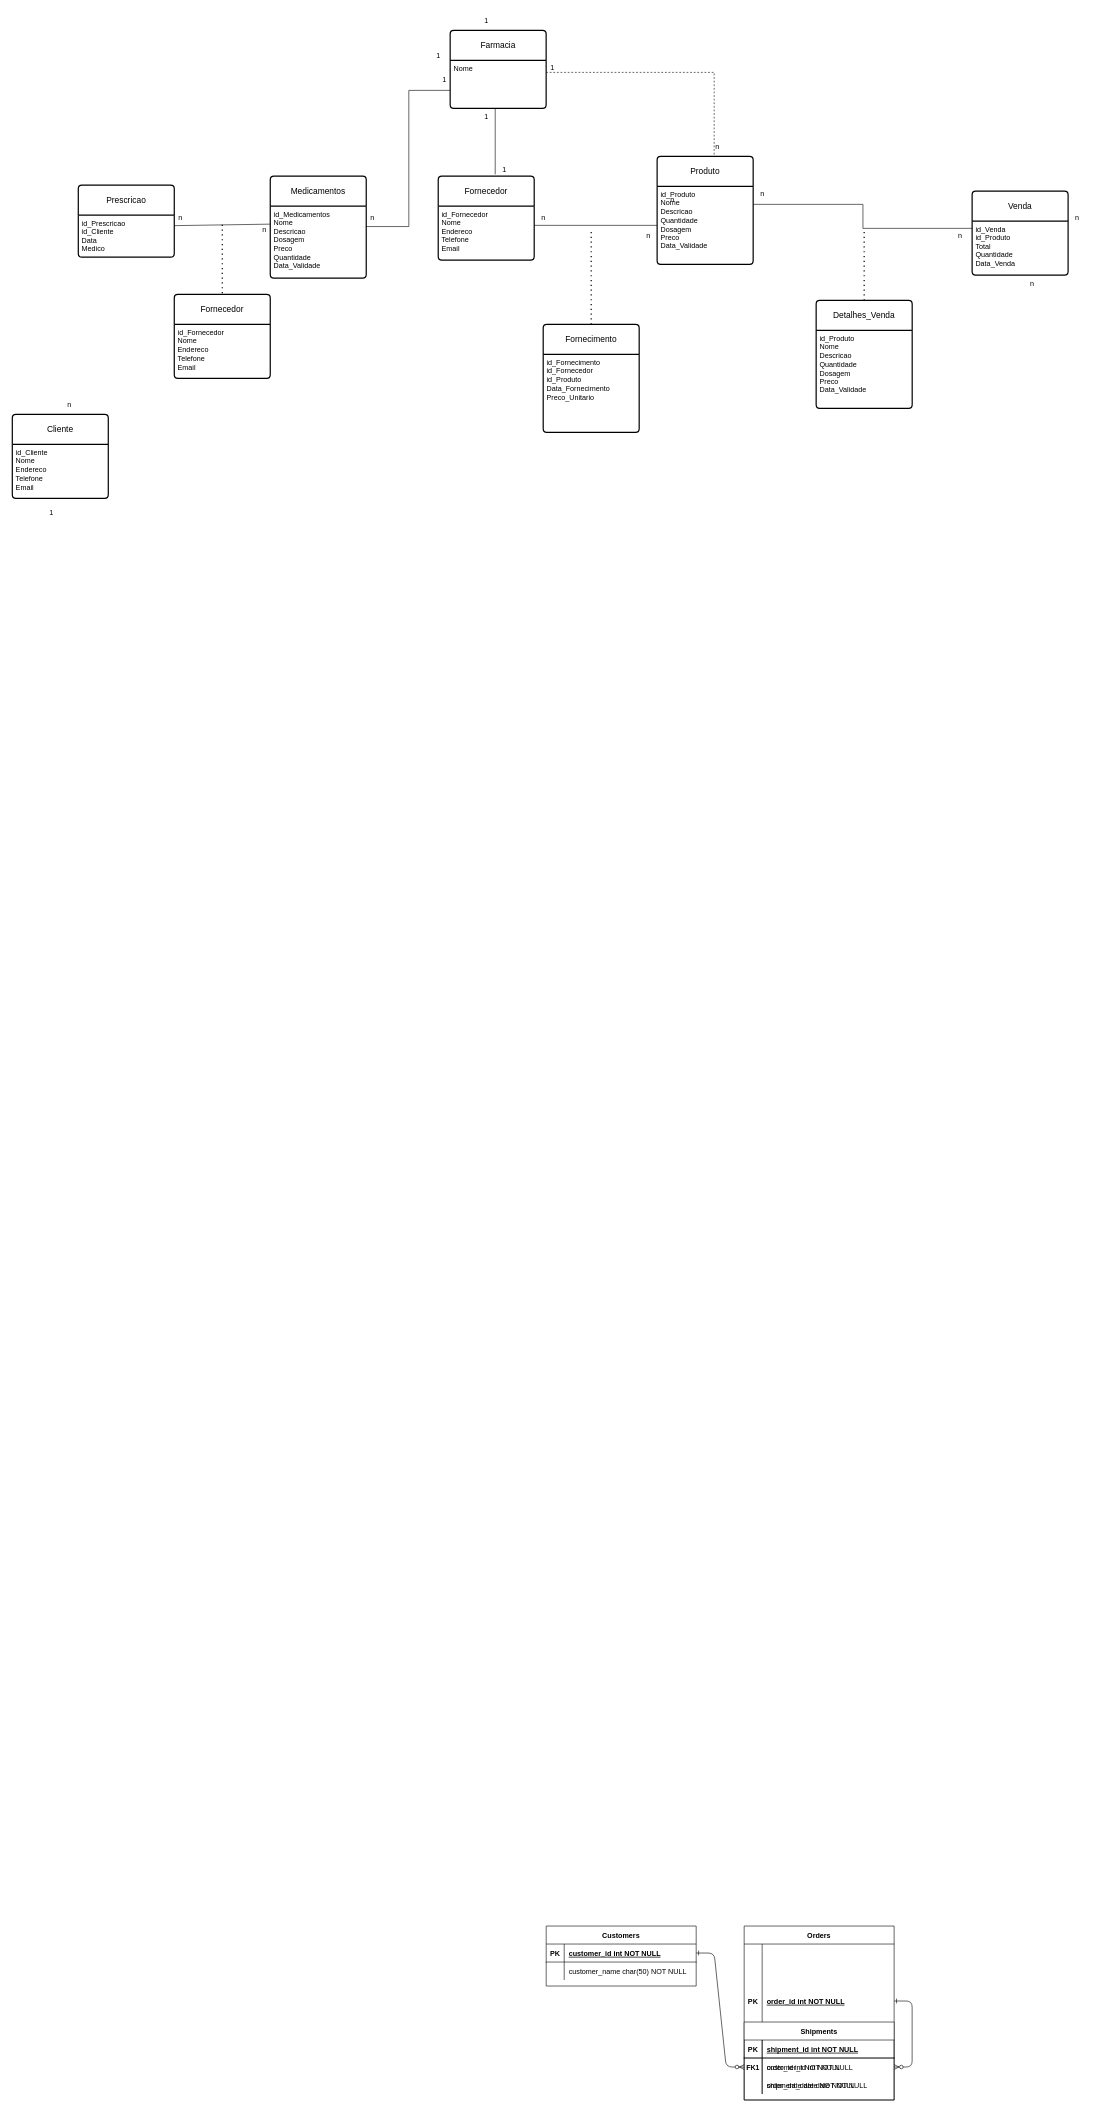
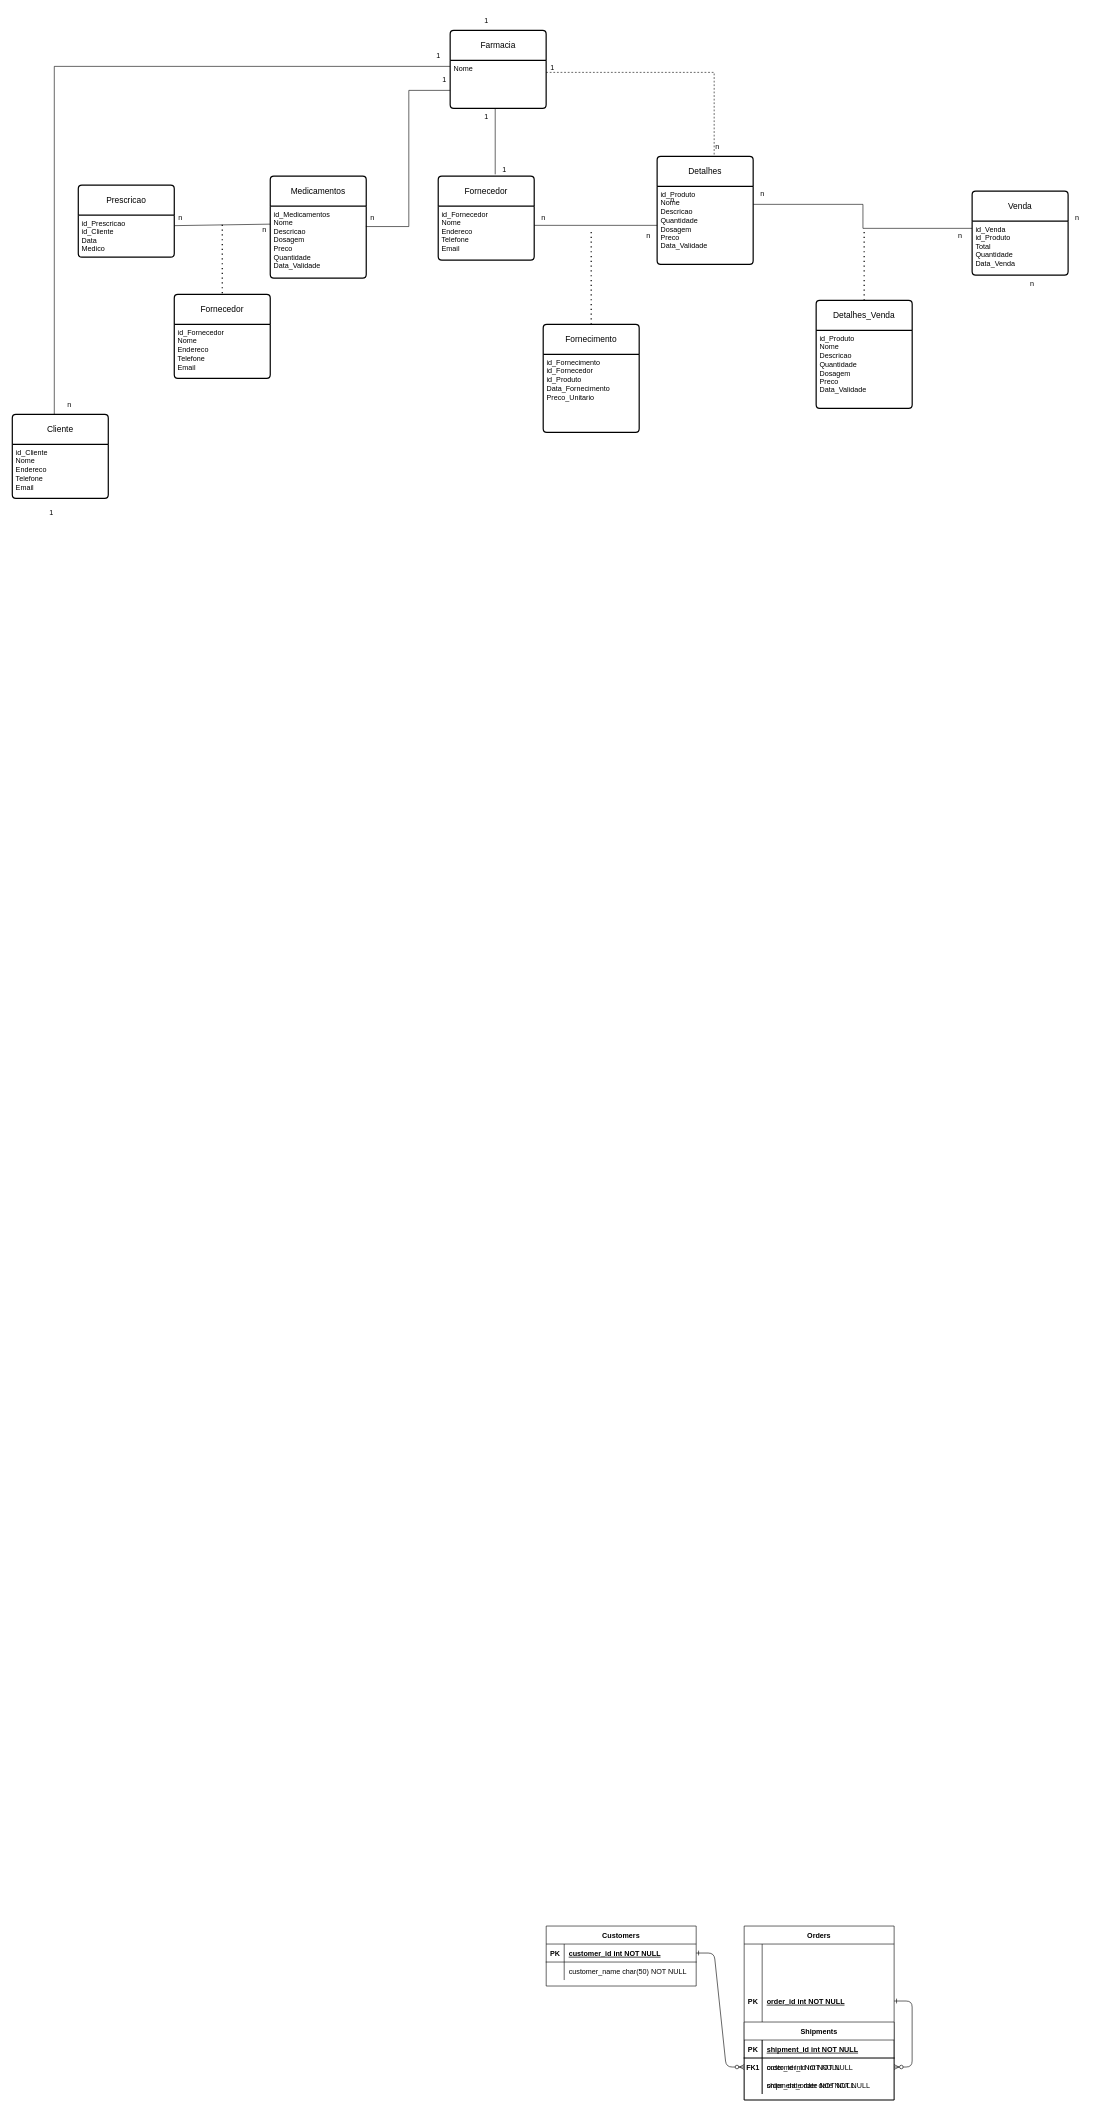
+ <mxCell id="62" value="" style="endArrow=none;html=1;rounded=0;edgeStyle=orthogonalEdgeStyle;" edge="1" parent="1" source="37" target="35"><mxGeometry width="50" height="50" relative="1" as="geometry"><mxPoint x="170" y="450" as="sourcePoint" /><mxPoint x="160" y="90" as="targetPoint" /><Array as="points"><mxPoint x="90" y="110" /></Array></mxGeometry></mxCell>
- <mxCell id="39" value="Produto" style="swimlane;childLayout=stackLayout;horizontal=1;startSize=50;horizontalStack=0;rounded=1;fontSize=14;fontStyle=0;strokeWidth=2;resizeParent=0;resizeLast=1;shadow=0;dashed=0;align=center;arcSize=4;whiteSpace=wrap;html=1;" parent="1" vertex="1"><mxGeometry x="1094.91" y="260" width="160.09" height="180" as="geometry" /></mxCell>
+ <mxCell id="39" value="Detalhes" style="swimlane;childLayout=stackLayout;horizontal=1;startSize=50;horizontalStack=0;rounded=1;fontSize=14;fontStyle=0;strokeWidth=2;resizeParent=0;resizeLast=1;shadow=0;dashed=0;align=center;arcSize=4;whiteSpace=wrap;html=1;" parent="1" vertex="1"><mxGeometry x="1094.91" y="260" width="160.09" height="180" as="geometry" /></mxCell>
- <mxCell id="23" value="shipment_date date NOT NULL" style="shape=partialRectangle;overflow=hidden;connectable=0;fillColor=none;top=0;left=0;bottom=0;right=0;align=left;spacingLeft=6;" parent="21" vertex="1"><mxGeometry x="30" width="220" height="30" as="geometry"><mxRectangle width="220" height="30" as="alternateBounds" /></mxGeometry></mxCell>
+ <mxCell id="23" value="shipment_order date NOT NULL" style="shape=partialRectangle;overflow=hidden;connectable=0;fillColor=none;top=0;left=0;bottom=0;right=0;align=left;spacingLeft=6;" parent="21" vertex="1"><mxGeometry x="30" width="220" height="30" as="geometry"><mxRectangle width="220" height="30" as="alternateBounds" /></mxGeometry></mxCell>
